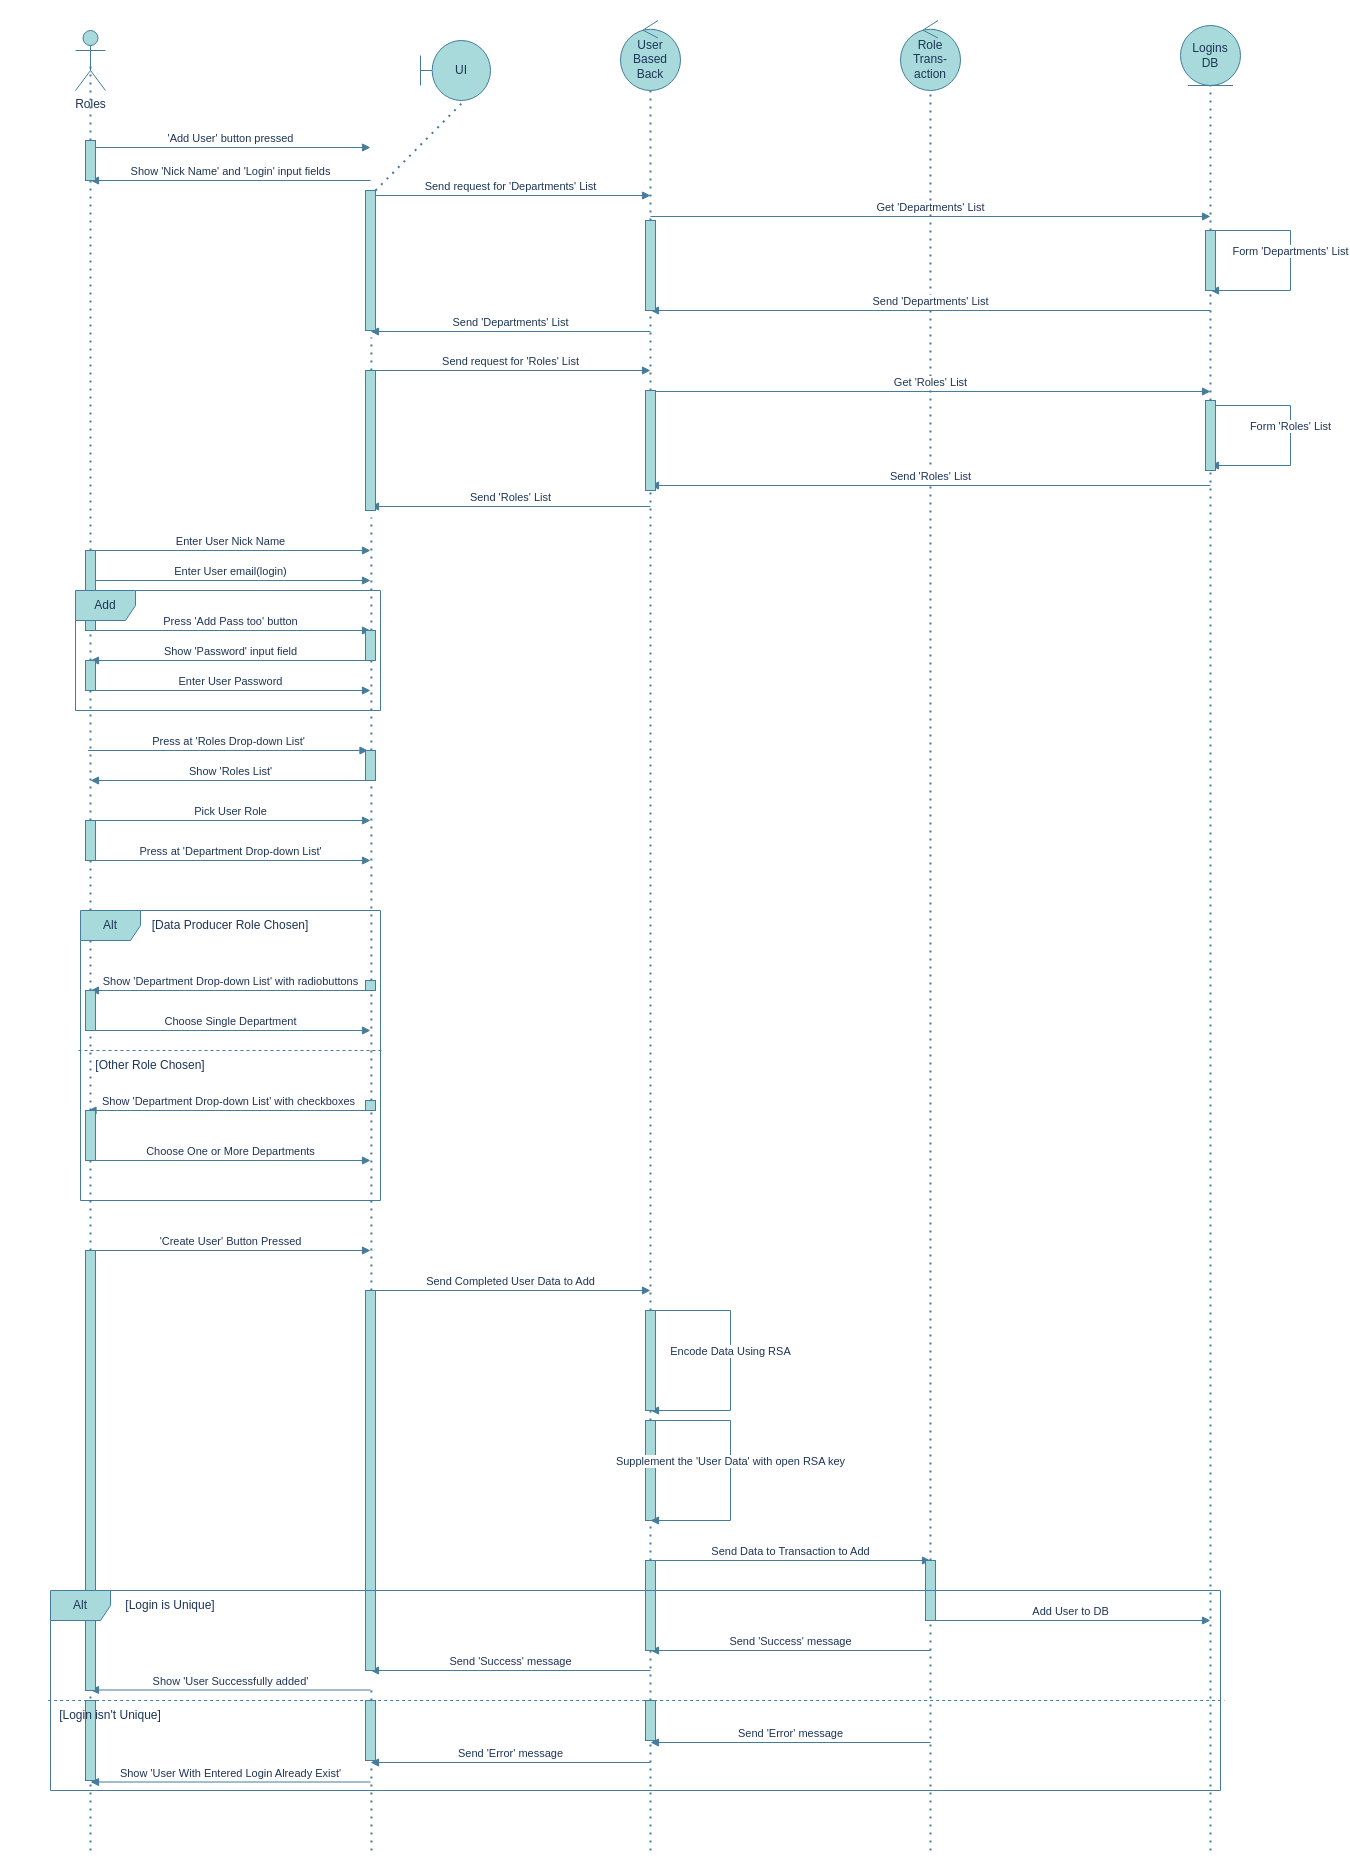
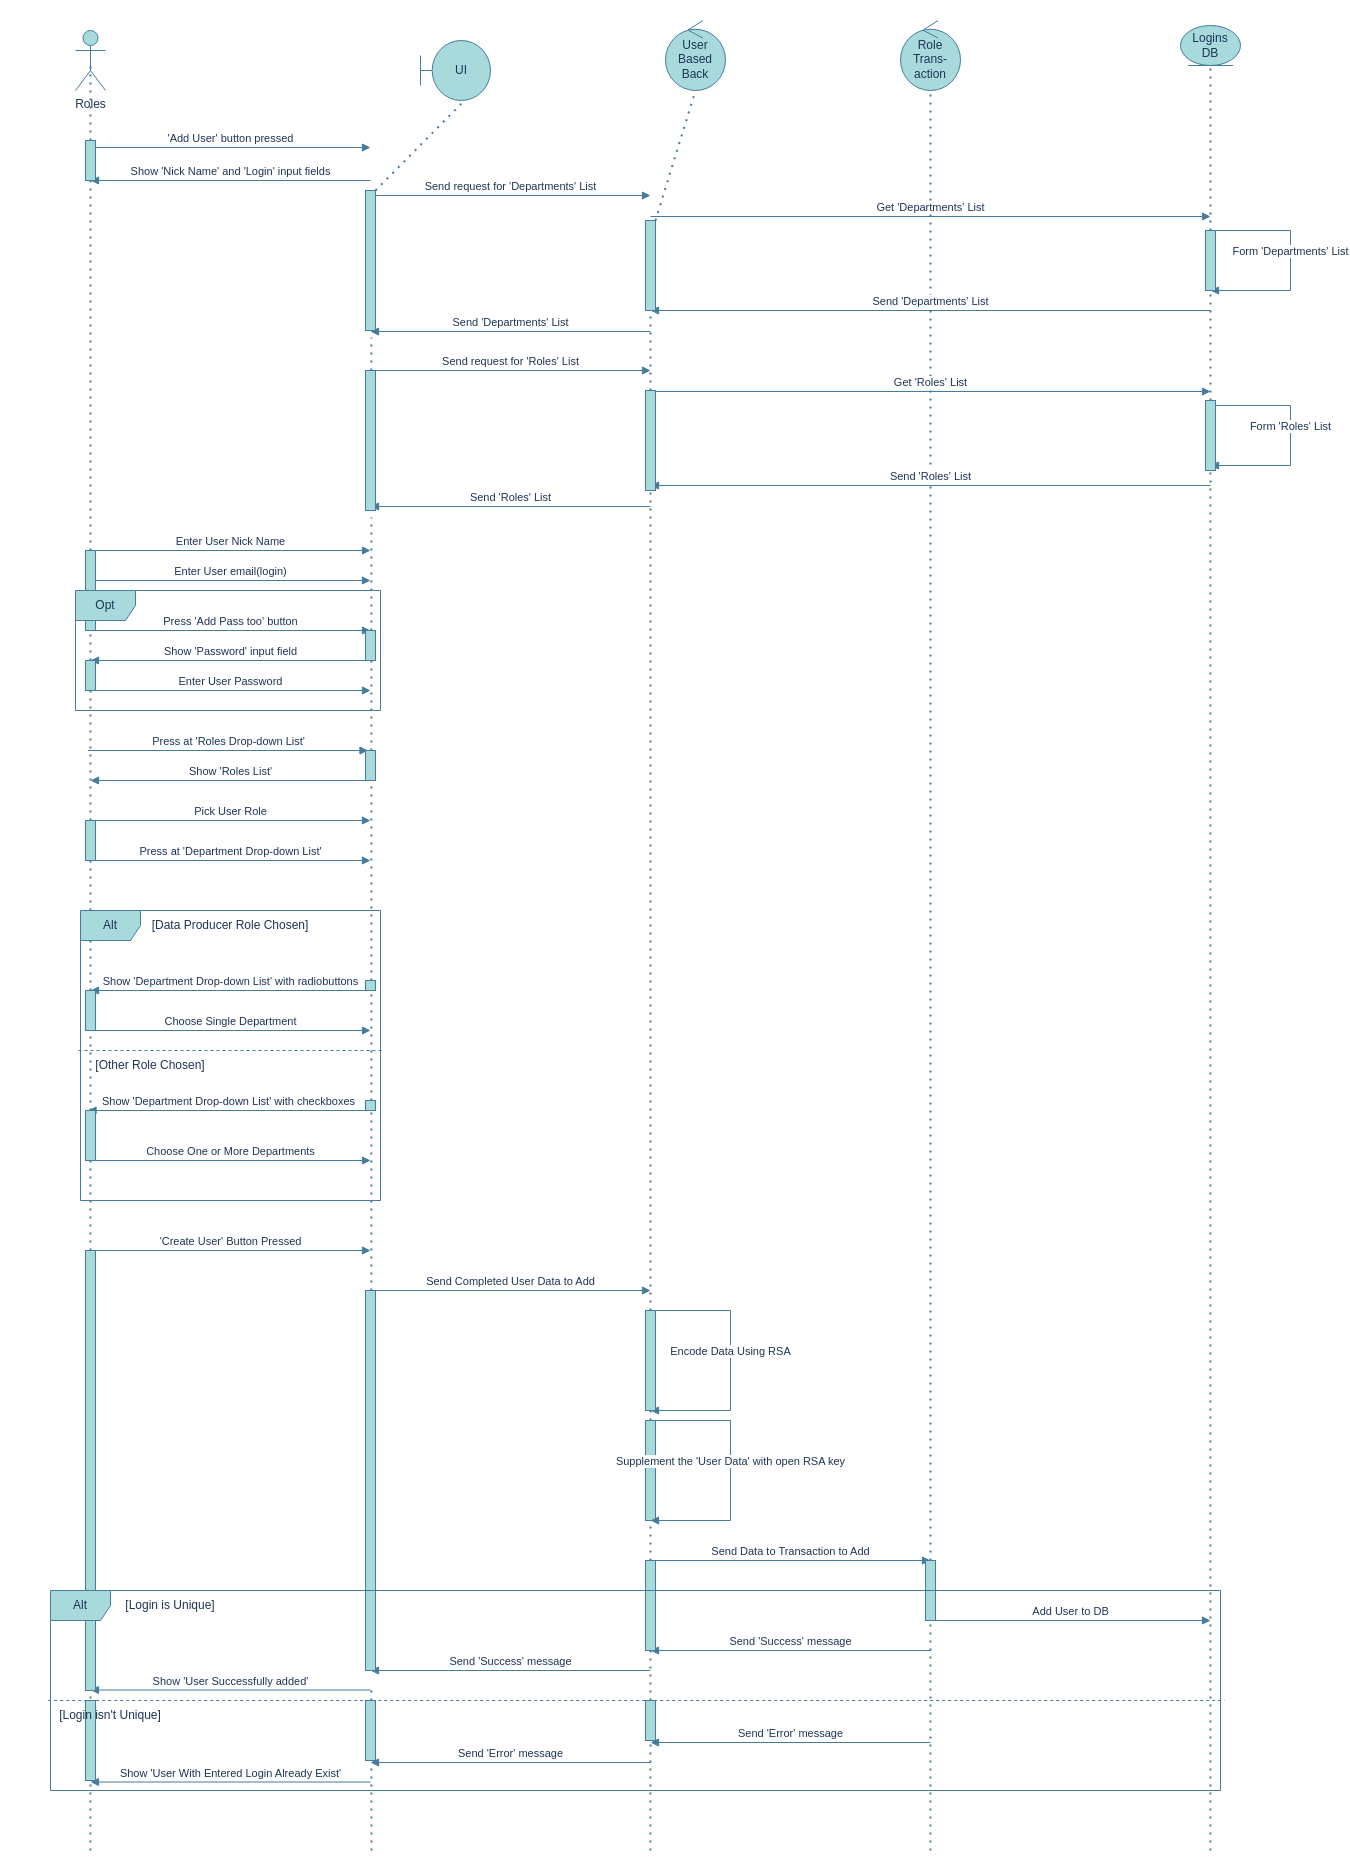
- <mxCell id="10" value="User Based Back" style="ellipse;shape=umlControl;whiteSpace=wrap;html=1;strokeColor=#457B9D;fontColor=#1D3557;fillColor=#A8DADC;" vertex="1" parent="1"><mxGeometry x="620" y="20" width="60" height="70" as="geometry" /></mxCell>
+ <mxCell id="10" value="User Based Back" style="ellipse;shape=umlControl;whiteSpace=wrap;html=1;strokeColor=#457B9D;fontColor=#1D3557;fillColor=#A8DADC;" vertex="1" parent="1"><mxGeometry x="665" y="20" width="60" height="70" as="geometry" /></mxCell>
- <mxCell id="6" value="Logins &lt;br&gt;DB" style="ellipse;shape=umlEntity;whiteSpace=wrap;html=1;strokeColor=#457B9D;fontColor=#1D3557;fillColor=#A8DADC;" vertex="1" parent="1"><mxGeometry x="1180" y="25" width="60" height="60" as="geometry" /></mxCell>
+ <mxCell id="6" value="Logins &lt;br&gt;DB" style="ellipse;shape=umlEntity;whiteSpace=wrap;html=1;strokeColor=#457B9D;fontColor=#1D3557;fillColor=#A8DADC;" vertex="1" parent="1"><mxGeometry x="1180" y="25" width="60" height="40" as="geometry" /></mxCell>
- <mxCell id="69" value="Add" style="shape=umlFrame;whiteSpace=wrap;html=1;pointerEvents=0;strokeColor=#457B9D;fontColor=#1D3557;fillColor=#A8DADC;" vertex="1" parent="1"><mxGeometry x="75" y="590" width="305" height="120" as="geometry" /></mxCell>
+ <mxCell id="69" value="Opt" style="shape=umlFrame;whiteSpace=wrap;html=1;pointerEvents=0;strokeColor=#457B9D;fontColor=#1D3557;fillColor=#A8DADC;" vertex="1" parent="1"><mxGeometry x="75" y="590" width="305" height="120" as="geometry" /></mxCell>
